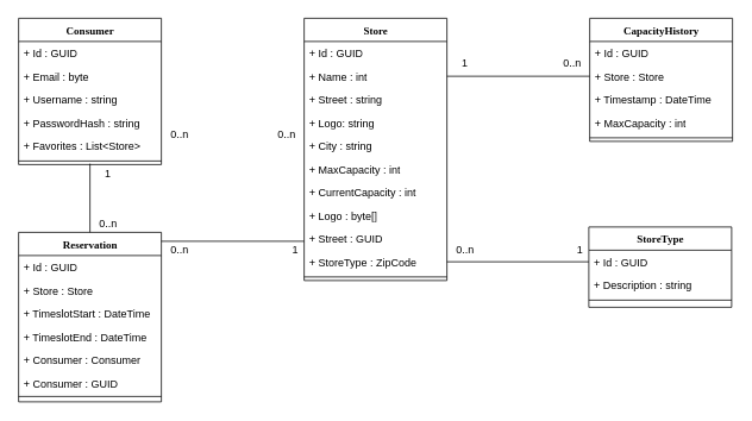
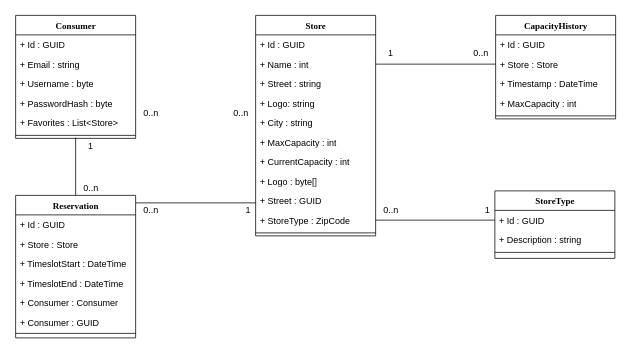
- <mxCell id="16" value="+ Email : byte" style="text;html=1;strokeColor=none;fillColor=none;align=left;verticalAlign=top;spacingLeft=4;spacingRight=4;whiteSpace=wrap;overflow=hidden;rotatable=0;points=[[0,0.5],[1,0.5]];portConstraint=eastwest;" parent="14" vertex="1"><mxGeometry y="52" width="160" height="26" as="geometry" /></mxCell>
+ <mxCell id="16" value="+ Email : string" style="text;html=1;strokeColor=none;fillColor=none;align=left;verticalAlign=top;spacingLeft=4;spacingRight=4;whiteSpace=wrap;overflow=hidden;rotatable=0;points=[[0,0.5],[1,0.5]];portConstraint=eastwest;" parent="14" vertex="1"><mxGeometry y="52" width="160" height="26" as="geometry" /></mxCell>
- <mxCell id="17" value="+ Username : string" style="text;html=1;strokeColor=none;fillColor=none;align=left;verticalAlign=top;spacingLeft=4;spacingRight=4;whiteSpace=wrap;overflow=hidden;rotatable=0;points=[[0,0.5],[1,0.5]];portConstraint=eastwest;" parent="14" vertex="1"><mxGeometry y="78" width="160" height="26" as="geometry" /></mxCell>
+ <mxCell id="17" value="+ Username : byte" style="text;html=1;strokeColor=none;fillColor=none;align=left;verticalAlign=top;spacingLeft=4;spacingRight=4;whiteSpace=wrap;overflow=hidden;rotatable=0;points=[[0,0.5],[1,0.5]];portConstraint=eastwest;" parent="14" vertex="1"><mxGeometry y="78" width="160" height="26" as="geometry" /></mxCell>
- <mxCell id="18" value="+ PasswordHash&amp;nbsp;: string" style="text;html=1;strokeColor=none;fillColor=none;align=left;verticalAlign=top;spacingLeft=4;spacingRight=4;whiteSpace=wrap;overflow=hidden;rotatable=0;points=[[0,0.5],[1,0.5]];portConstraint=eastwest;" parent="14" vertex="1"><mxGeometry y="104" width="160" height="26" as="geometry" /></mxCell>
+ <mxCell id="18" value="+ PasswordHash&amp;nbsp;: byte" style="text;html=1;strokeColor=none;fillColor=none;align=left;verticalAlign=top;spacingLeft=4;spacingRight=4;whiteSpace=wrap;overflow=hidden;rotatable=0;points=[[0,0.5],[1,0.5]];portConstraint=eastwest;" parent="14" vertex="1"><mxGeometry y="104" width="160" height="26" as="geometry" /></mxCell>
